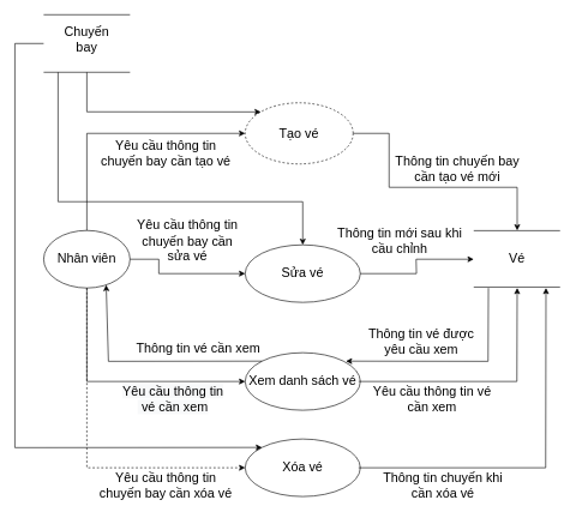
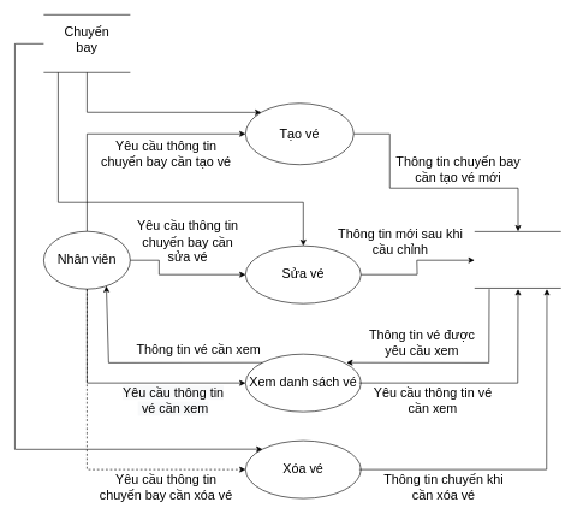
- <mxCell id="21" value="Tạo vé" style="ellipse;whiteSpace=wrap;html=1;fontSize=18;dashed=1;" parent="1" vertex="1"><mxGeometry x="340" y="142.5" width="150" height="85" as="geometry" /></mxCell>
+ <mxCell id="21" value="Tạo vé" style="ellipse;whiteSpace=wrap;html=1;fontSize=18;" parent="1" vertex="1"><mxGeometry x="340" y="142.5" width="150" height="85" as="geometry" /></mxCell>
- <mxCell id="8" value="Vé" style="text;html=1;strokeColor=none;fillColor=none;align=center;verticalAlign=middle;whiteSpace=wrap;rounded=0;fontSize=18;" parent="1" vertex="1"><mxGeometry x="687.57" y="345.29" width="60" height="30" as="geometry" /></mxCell>
